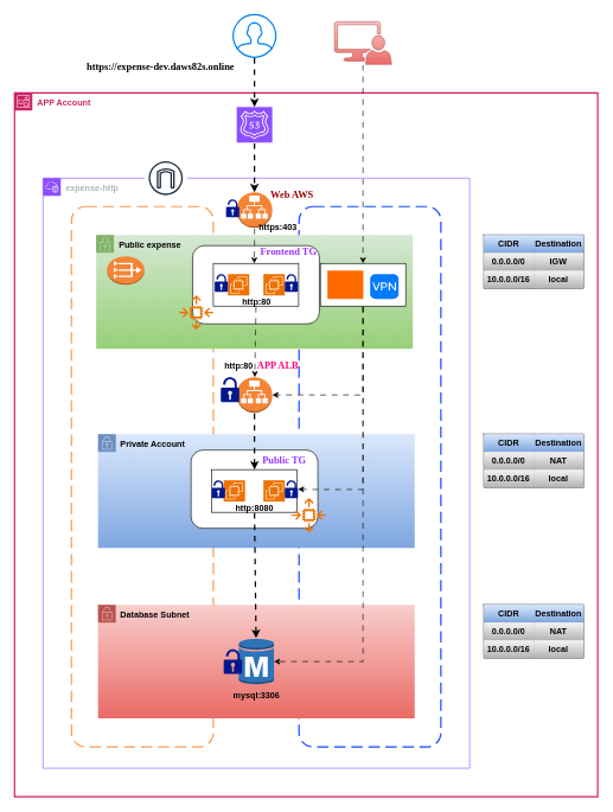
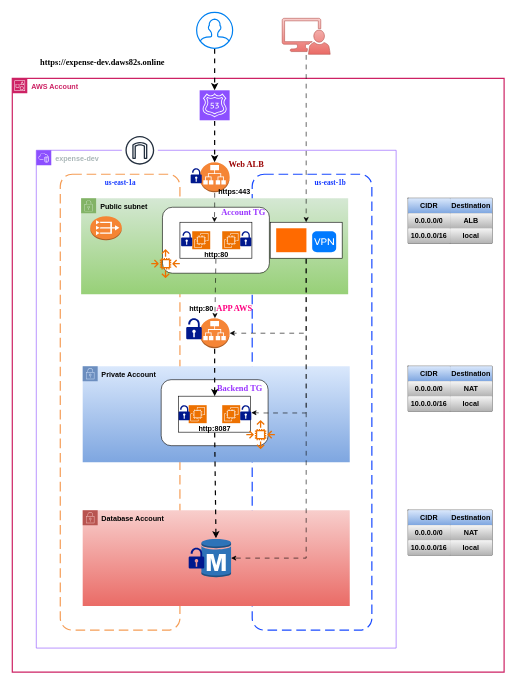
- <mxCell id="88" value="&lt;b&gt;&lt;font style=&quot;font-size: 14px;&quot; face=&quot;Comic Sans MS&quot;&gt;https://expense-dev.daws82s.online&lt;/font&gt;&lt;/b&gt;" style="text;html=1;align=center;verticalAlign=middle;resizable=0;points=[];autosize=1;strokeColor=none;fillColor=none;" vertex="1" parent="1"><mxGeometry x="90" y="80" width="270" height="30" as="geometry" /></mxCell>
+ <mxCell id="88" value="&lt;b&gt;&lt;font style=&quot;font-size: 14px;&quot; face=&quot;Comic Sans MS&quot;&gt;https://expense-dev.daws82s.online&lt;/font&gt;&lt;/b&gt;" style="text;html=1;align=center;verticalAlign=middle;resizable=0;points=[];autosize=1;strokeColor=none;fillColor=none;" vertex="1" parent="1"><mxGeometry x="35" y="90" width="270" height="30" as="geometry" /></mxCell>
- <mxCell id="2" value="&lt;b&gt;APP Account&lt;/b&gt;" style="points=[[0,0],[0.25,0],[0.5,0],[0.75,0],[1,0],[1,0.25],[1,0.5],[1,0.75],[1,1],[0.75,1],[0.5,1],[0.25,1],[0,1],[0,0.75],[0,0.5],[0,0.25]];outlineConnect=0;gradientColor=none;html=1;whiteSpace=wrap;fontSize=12;fontStyle=0;container=1;pointerEvents=0;collapsible=0;recursiveResize=0;shape=mxgraph.aws4.group;grIcon=mxgraph.aws4.group_account;strokeColor=#CD2264;fillColor=none;verticalAlign=top;align=left;spacingLeft=30;fontColor=#CD2264;dashed=0;strokeWidth=2;" parent="1" vertex="1"><mxGeometry x="20" width="820" height="990" as="geometry" y="130" /></mxCell>
+ <mxCell id="2" value="&lt;b&gt;AWS Account&lt;/b&gt;" style="points=[[0,0],[0.25,0],[0.5,0],[0.75,0],[1,0],[1,0.25],[1,0.5],[1,0.75],[1,1],[0.75,1],[0.5,1],[0.25,1],[0,1],[0,0.75],[0,0.5],[0,0.25]];outlineConnect=0;gradientColor=none;html=1;whiteSpace=wrap;fontSize=12;fontStyle=0;container=1;pointerEvents=0;collapsible=0;recursiveResize=0;shape=mxgraph.aws4.group;grIcon=mxgraph.aws4.group_account;strokeColor=#CD2264;fillColor=none;verticalAlign=top;align=left;spacingLeft=30;fontColor=#CD2264;dashed=0;strokeWidth=2;" parent="1" vertex="1"><mxGeometry x="20" width="820" height="990" as="geometry" y="130" /></mxCell>
- <mxCell id="3" value="&lt;b&gt;expense-http&lt;/b&gt;" style="points=[[0,0],[0.25,0],[0.5,0],[0.75,0],[1,0],[1,0.25],[1,0.5],[1,0.75],[1,1],[0.75,1],[0.5,1],[0.25,1],[0,1],[0,0.75],[0,0.5],[0,0.25]];outlineConnect=0;gradientColor=none;html=1;whiteSpace=wrap;fontSize=12;fontStyle=0;container=1;pointerEvents=0;collapsible=0;recursiveResize=0;shape=mxgraph.aws4.group;grIcon=mxgraph.aws4.group_vpc2;strokeColor=#8C4FFF;fillColor=none;verticalAlign=top;align=left;spacingLeft=30;fontColor=#AAB7B8;dashed=0;" parent="2" vertex="1"><mxGeometry x="40" y="120" width="600" height="830" as="geometry" /></mxCell>
+ <mxCell id="3" value="&lt;b&gt;expense-dev&lt;/b&gt;" style="points=[[0,0],[0.25,0],[0.5,0],[0.75,0],[1,0],[1,0.25],[1,0.5],[1,0.75],[1,1],[0.75,1],[0.5,1],[0.25,1],[0,1],[0,0.75],[0,0.5],[0,0.25]];outlineConnect=0;gradientColor=none;html=1;whiteSpace=wrap;fontSize=12;fontStyle=0;container=1;pointerEvents=0;collapsible=0;recursiveResize=0;shape=mxgraph.aws4.group;grIcon=mxgraph.aws4.group_vpc2;strokeColor=#8C4FFF;fillColor=none;verticalAlign=top;align=left;spacingLeft=30;fontColor=#AAB7B8;dashed=0;" parent="2" vertex="1"><mxGeometry x="40" y="120" width="600" height="830" as="geometry" /></mxCell>
- <mxCell id="47" value="&lt;b&gt;&lt;font face=&quot;Comic Sans MS&quot; style=&quot;font-size: 14px; color: rgb(153, 0, 0);&quot;&gt;Web AWS&lt;/font&gt;&lt;/b&gt;" style="text;html=1;align=center;verticalAlign=middle;resizable=0;points=[];autosize=1;strokeColor=none;fillColor=none;" vertex="1" parent="3"><mxGeometry x="305" y="10" width="90" height="30" as="geometry" /></mxCell>
+ <mxCell id="47" value="&lt;b&gt;&lt;font face=&quot;Comic Sans MS&quot; style=&quot;font-size: 14px; color: rgb(153, 0, 0);&quot;&gt;Web ALB&lt;/font&gt;&lt;/b&gt;" style="text;html=1;align=center;verticalAlign=middle;resizable=0;points=[];autosize=1;strokeColor=none;fillColor=none;" vertex="1" parent="3"><mxGeometry x="305" y="10" width="90" height="30" as="geometry" /></mxCell>
+ <mxCell id="38" value="&lt;b&gt;&lt;font style=&quot;color: rgb(19, 56, 255);&quot; face=&quot;Comic Sans MS&quot;&gt;us-east-1a&lt;/font&gt;&lt;/b&gt;" style="text;html=1;align=center;verticalAlign=middle;resizable=0;points=[];autosize=1;strokeColor=none;fillColor=none;" parent="3" vertex="1"><mxGeometry x="94.75" y="40" width="90" height="30" as="geometry" /></mxCell>
+ <mxCell id="39" value="&lt;b&gt;&lt;font style=&quot;color: rgb(19, 56, 255);&quot; face=&quot;Comic Sans MS&quot;&gt;us-east-1b&lt;/font&gt;&lt;/b&gt;" style="text;html=1;align=center;verticalAlign=middle;resizable=0;points=[];autosize=1;strokeColor=none;fillColor=none;" parent="3" vertex="1"><mxGeometry x="445.4" y="40" width="90" height="30" as="geometry" /></mxCell>
- <mxCell id="50" value="&lt;b&gt;https:403&lt;/b&gt;" style="text;html=1;align=center;verticalAlign=middle;resizable=0;points=[];autosize=1;strokeColor=none;fillColor=none;" vertex="1" parent="3"><mxGeometry x="290" y="55" width="80" height="30" as="geometry" /></mxCell>
+ <mxCell id="50" value="&lt;b&gt;https:443&lt;/b&gt;" style="text;html=1;align=center;verticalAlign=middle;resizable=0;points=[];autosize=1;strokeColor=none;fillColor=none;" vertex="1" parent="3"><mxGeometry x="290" y="55" width="80" height="30" as="geometry" /></mxCell>
- <mxCell id="6" value="&lt;b&gt;Public expense&lt;/b&gt;" style="points=[[0,0],[0.25,0],[0.5,0],[0.75,0],[1,0],[1,0.25],[1,0.5],[1,0.75],[1,1],[0.75,1],[0.5,1],[0.25,1],[0,1],[0,0.75],[0,0.5],[0,0.25]];outlineConnect=0;gradientColor=#97d077;html=1;whiteSpace=wrap;fontSize=12;fontStyle=0;container=1;pointerEvents=0;collapsible=0;recursiveResize=0;shape=mxgraph.aws4.group;grIcon=mxgraph.aws4.group_security_group;grStroke=0;strokeColor=#82b366;fillColor=#d5e8d4;verticalAlign=top;align=left;spacingLeft=30;dashed=0;" parent="3" vertex="1"><mxGeometry x="74.75" y="80" width="445.25" height="160" as="geometry" /></mxCell>
+ <mxCell id="6" value="&lt;b&gt;Public subnet&lt;/b&gt;" style="points=[[0,0],[0.25,0],[0.5,0],[0.75,0],[1,0],[1,0.25],[1,0.5],[1,0.75],[1,1],[0.75,1],[0.5,1],[0.25,1],[0,1],[0,0.75],[0,0.5],[0,0.25]];outlineConnect=0;gradientColor=#97d077;html=1;whiteSpace=wrap;fontSize=12;fontStyle=0;container=1;pointerEvents=0;collapsible=0;recursiveResize=0;shape=mxgraph.aws4.group;grIcon=mxgraph.aws4.group_security_group;grStroke=0;strokeColor=#82b366;fillColor=#d5e8d4;verticalAlign=top;align=left;spacingLeft=30;dashed=0;" parent="3" vertex="1"><mxGeometry x="74.75" y="80" width="445.25" height="160" as="geometry" /></mxCell>
- <mxCell id="14" value="&lt;b&gt;&lt;font style=&quot;font-size: 14px; color: rgb(153, 51, 255);&quot; face=&quot;Comic Sans MS&quot;&gt;Frontend TG&lt;/font&gt;&lt;/b&gt;" style="text;html=1;align=center;verticalAlign=middle;resizable=0;points=[];autosize=1;strokeColor=none;fillColor=none;" vertex="1" parent="6"><mxGeometry x="215.25" y="10" width="110" height="30" as="geometry" /></mxCell>
+ <mxCell id="14" value="&lt;b&gt;&lt;font style=&quot;font-size: 14px; color: rgb(153, 51, 255);&quot; face=&quot;Comic Sans MS&quot;&gt;Account TG&lt;/font&gt;&lt;/b&gt;" style="text;html=1;align=center;verticalAlign=middle;resizable=0;points=[];autosize=1;strokeColor=none;fillColor=none;" vertex="1" parent="6"><mxGeometry x="215.25" y="10" width="110" height="30" as="geometry" /></mxCell>
- <mxCell id="58" value="&lt;b&gt;IGW&lt;/b&gt;" style="shape=partialRectangle;html=1;whiteSpace=wrap;connectable=0;strokeColor=#666666;overflow=hidden;fillColor=#f5f5f5;top=0;left=0;bottom=0;right=0;pointerEvents=1;gradientColor=#b3b3b3;" parent="56" vertex="1"><mxGeometry x="70" width="70" height="25" as="geometry"><mxRectangle width="70" height="25" as="alternateBounds" /></mxGeometry></mxCell>
+ <mxCell id="58" value="&lt;b&gt;ALB&lt;/b&gt;" style="shape=partialRectangle;html=1;whiteSpace=wrap;connectable=0;strokeColor=#666666;overflow=hidden;fillColor=#f5f5f5;top=0;left=0;bottom=0;right=0;pointerEvents=1;gradientColor=#b3b3b3;" parent="56" vertex="1"><mxGeometry x="70" width="70" height="25" as="geometry"><mxRectangle width="70" height="25" as="alternateBounds" /></mxGeometry></mxCell>
- <mxCell id="48" value="&lt;b&gt;&lt;font style=&quot;font-size: 14px; color: rgb(255, 0, 128);&quot; face=&quot;Comic Sans MS&quot;&gt;APP ALB&lt;/font&gt;&lt;/b&gt;" style="text;html=1;align=center;verticalAlign=middle;resizable=0;points=[];autosize=1;strokeColor=none;fillColor=none;" vertex="1" parent="3"><mxGeometry x="290" y="250" width="80" height="30" as="geometry" /></mxCell>
+ <mxCell id="48" value="&lt;b&gt;&lt;font style=&quot;font-size: 14px; color: rgb(255, 0, 128);&quot; face=&quot;Comic Sans MS&quot;&gt;APP AWS&lt;/font&gt;&lt;/b&gt;" style="text;html=1;align=center;verticalAlign=middle;resizable=0;points=[];autosize=1;strokeColor=none;fillColor=none;" vertex="1" parent="3"><mxGeometry x="290" y="250" width="80" height="30" as="geometry" /></mxCell>
- <mxCell id="24" value="&lt;b&gt;&lt;font style=&quot;font-size: 14px; color: rgb(153, 51, 255);&quot; face=&quot;Comic Sans MS&quot;&gt;Public TG&lt;/font&gt;&lt;/b&gt;" style="text;html=1;align=center;verticalAlign=middle;resizable=0;points=[];autosize=1;strokeColor=none;fillColor=none;" vertex="1" parent="16"><mxGeometry x="211.72" y="22.5" width="100" height="30" as="geometry" /></mxCell>
+ <mxCell id="24" value="&lt;b&gt;&lt;font style=&quot;font-size: 14px; color: rgb(153, 51, 255);&quot; face=&quot;Comic Sans MS&quot;&gt;Backend TG&lt;/font&gt;&lt;/b&gt;" style="text;html=1;align=center;verticalAlign=middle;resizable=0;points=[];autosize=1;strokeColor=none;fillColor=none;" vertex="1" parent="16"><mxGeometry x="211.72" y="22.5" width="100" height="30" as="geometry" /></mxCell>
- <mxCell id="25" value="&lt;b&gt;http:8080&lt;/b&gt;" style="text;html=1;align=center;verticalAlign=middle;resizable=0;points=[];autosize=1;strokeColor=none;fillColor=none;" vertex="1" parent="16"><mxGeometry x="180" y="90" width="80" height="30" as="geometry" /></mxCell>
+ <mxCell id="25" value="&lt;b&gt;http:8087&lt;/b&gt;" style="text;html=1;align=center;verticalAlign=middle;resizable=0;points=[];autosize=1;strokeColor=none;fillColor=none;" vertex="1" parent="16"><mxGeometry x="180" y="90" width="80" height="30" as="geometry" /></mxCell>
- <mxCell id="26" value="&lt;b&gt;Database Subnet&lt;/b&gt;" style="points=[[0,0],[0.25,0],[0.5,0],[0.75,0],[1,0],[1,0.25],[1,0.5],[1,0.75],[1,1],[0.75,1],[0.5,1],[0.25,1],[0,1],[0,0.75],[0,0.5],[0,0.25]];outlineConnect=0;gradientColor=#ea6b66;html=1;whiteSpace=wrap;fontSize=12;fontStyle=0;container=1;pointerEvents=0;collapsible=0;recursiveResize=0;shape=mxgraph.aws4.group;grIcon=mxgraph.aws4.group_security_group;grStroke=0;strokeColor=#b85450;fillColor=#f8cecc;verticalAlign=top;align=left;spacingLeft=30;dashed=0;" parent="3" vertex="1"><mxGeometry x="77.38" y="600" width="445.25" height="160" as="geometry" /></mxCell>
+ <mxCell id="26" value="&lt;b&gt;Database Account&lt;/b&gt;" style="points=[[0,0],[0.25,0],[0.5,0],[0.75,0],[1,0],[1,0.25],[1,0.5],[1,0.75],[1,1],[0.75,1],[0.5,1],[0.25,1],[0,1],[0,0.75],[0,0.5],[0,0.25]];outlineConnect=0;gradientColor=#ea6b66;html=1;whiteSpace=wrap;fontSize=12;fontStyle=0;container=1;pointerEvents=0;collapsible=0;recursiveResize=0;shape=mxgraph.aws4.group;grIcon=mxgraph.aws4.group_security_group;grStroke=0;strokeColor=#b85450;fillColor=#f8cecc;verticalAlign=top;align=left;spacingLeft=30;dashed=0;" parent="3" vertex="1"><mxGeometry x="77.38" y="600" width="445.25" height="160" as="geometry" /></mxCell>
- <mxCell id="29" value="&lt;b&gt;mysql:3306&lt;/b&gt;" style="text;html=1;align=center;verticalAlign=middle;resizable=0;points=[];autosize=1;strokeColor=none;fillColor=none;" vertex="1" parent="26"><mxGeometry x="177.63" y="113" width="90" height="30" as="geometry" /></mxCell>
